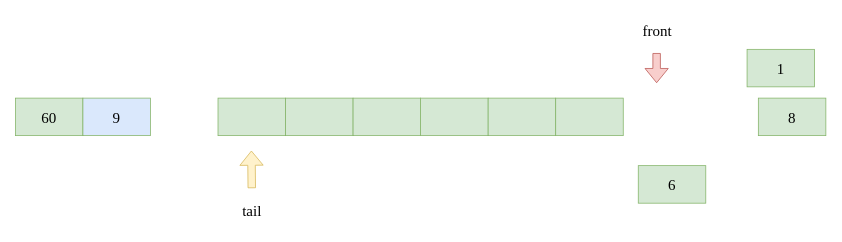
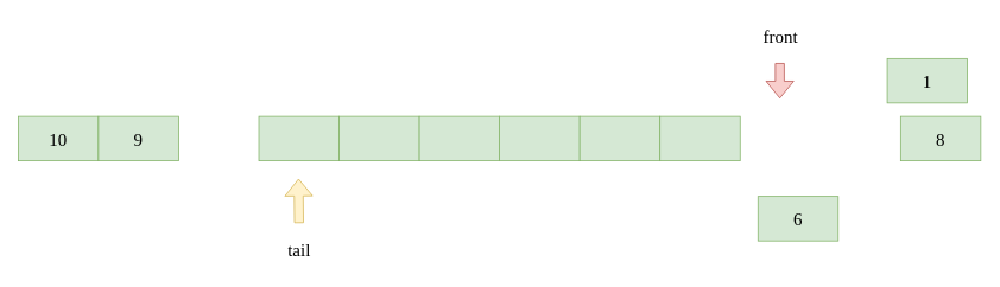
- <mxCell id="2" value="60" style="rounded=0;whiteSpace=wrap;html=1;fontSize=20;fontFamily=Comic Sans MS;fillColor=#d5e8d4;strokeColor=#82b366;" vertex="1" parent="1"><mxGeometry x="20" y="130" width="90" height="50" as="geometry" /></mxCell>
+ <mxCell id="2" value="10" style="rounded=0;whiteSpace=wrap;html=1;fontSize=20;fontFamily=Comic Sans MS;fillColor=#d5e8d4;strokeColor=#82b366;" vertex="1" parent="1"><mxGeometry x="20" y="130" width="90" height="50" as="geometry" /></mxCell>
- <mxCell id="3" value="9" style="rounded=0;whiteSpace=wrap;html=1;fontSize=20;fontFamily=Comic Sans MS;fillColor=#dae8fc;strokeColor=#82b366;" vertex="1" parent="1"><mxGeometry x="110" y="130" width="90" height="50" as="geometry" /></mxCell>
+ <mxCell id="3" value="9" style="rounded=0;whiteSpace=wrap;html=1;fontSize=20;fontFamily=Comic Sans MS;fillColor=#d5e8d4;strokeColor=#82b366;" vertex="1" parent="1"><mxGeometry x="110" y="130" width="90" height="50" as="geometry" /></mxCell>
